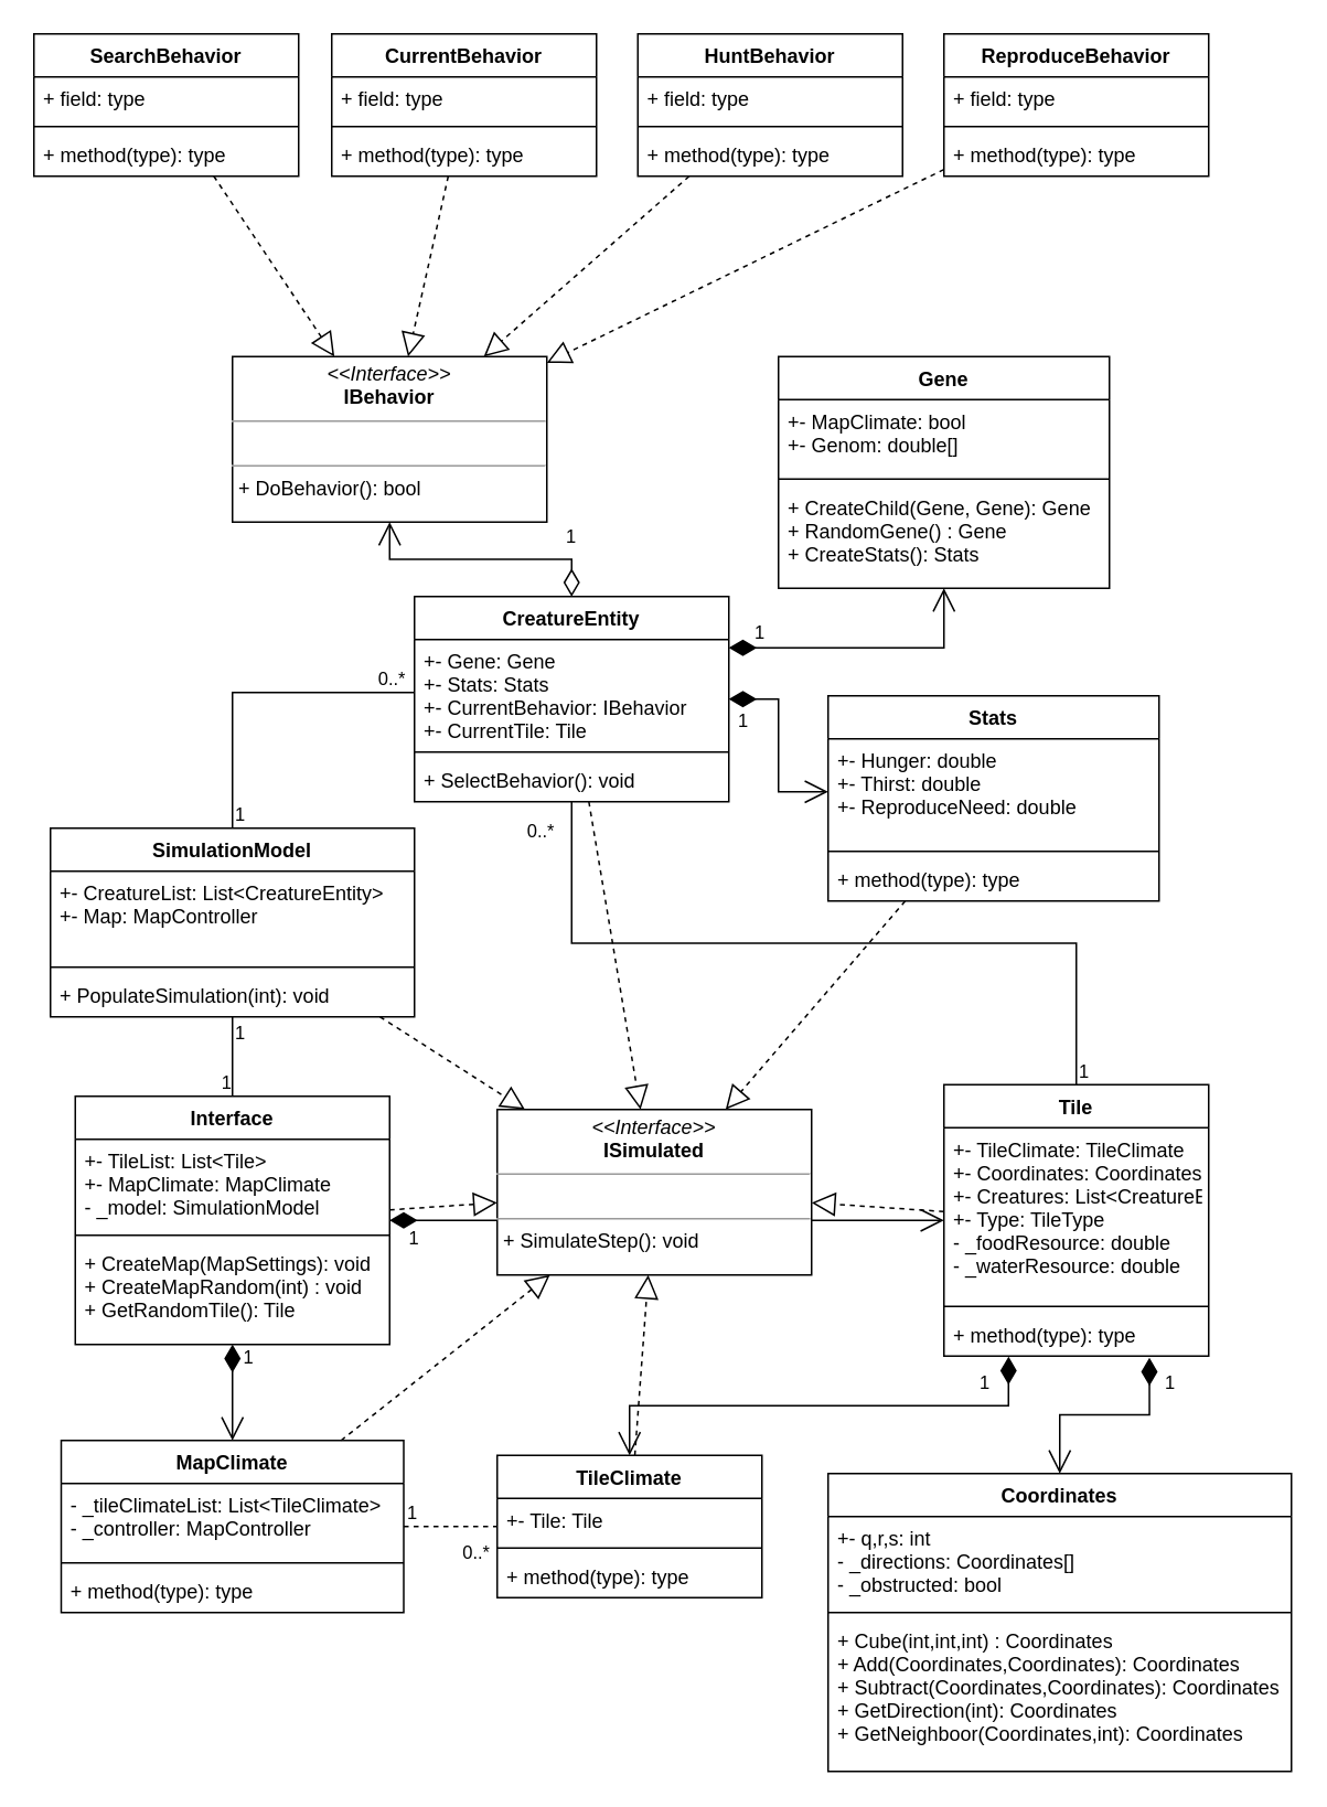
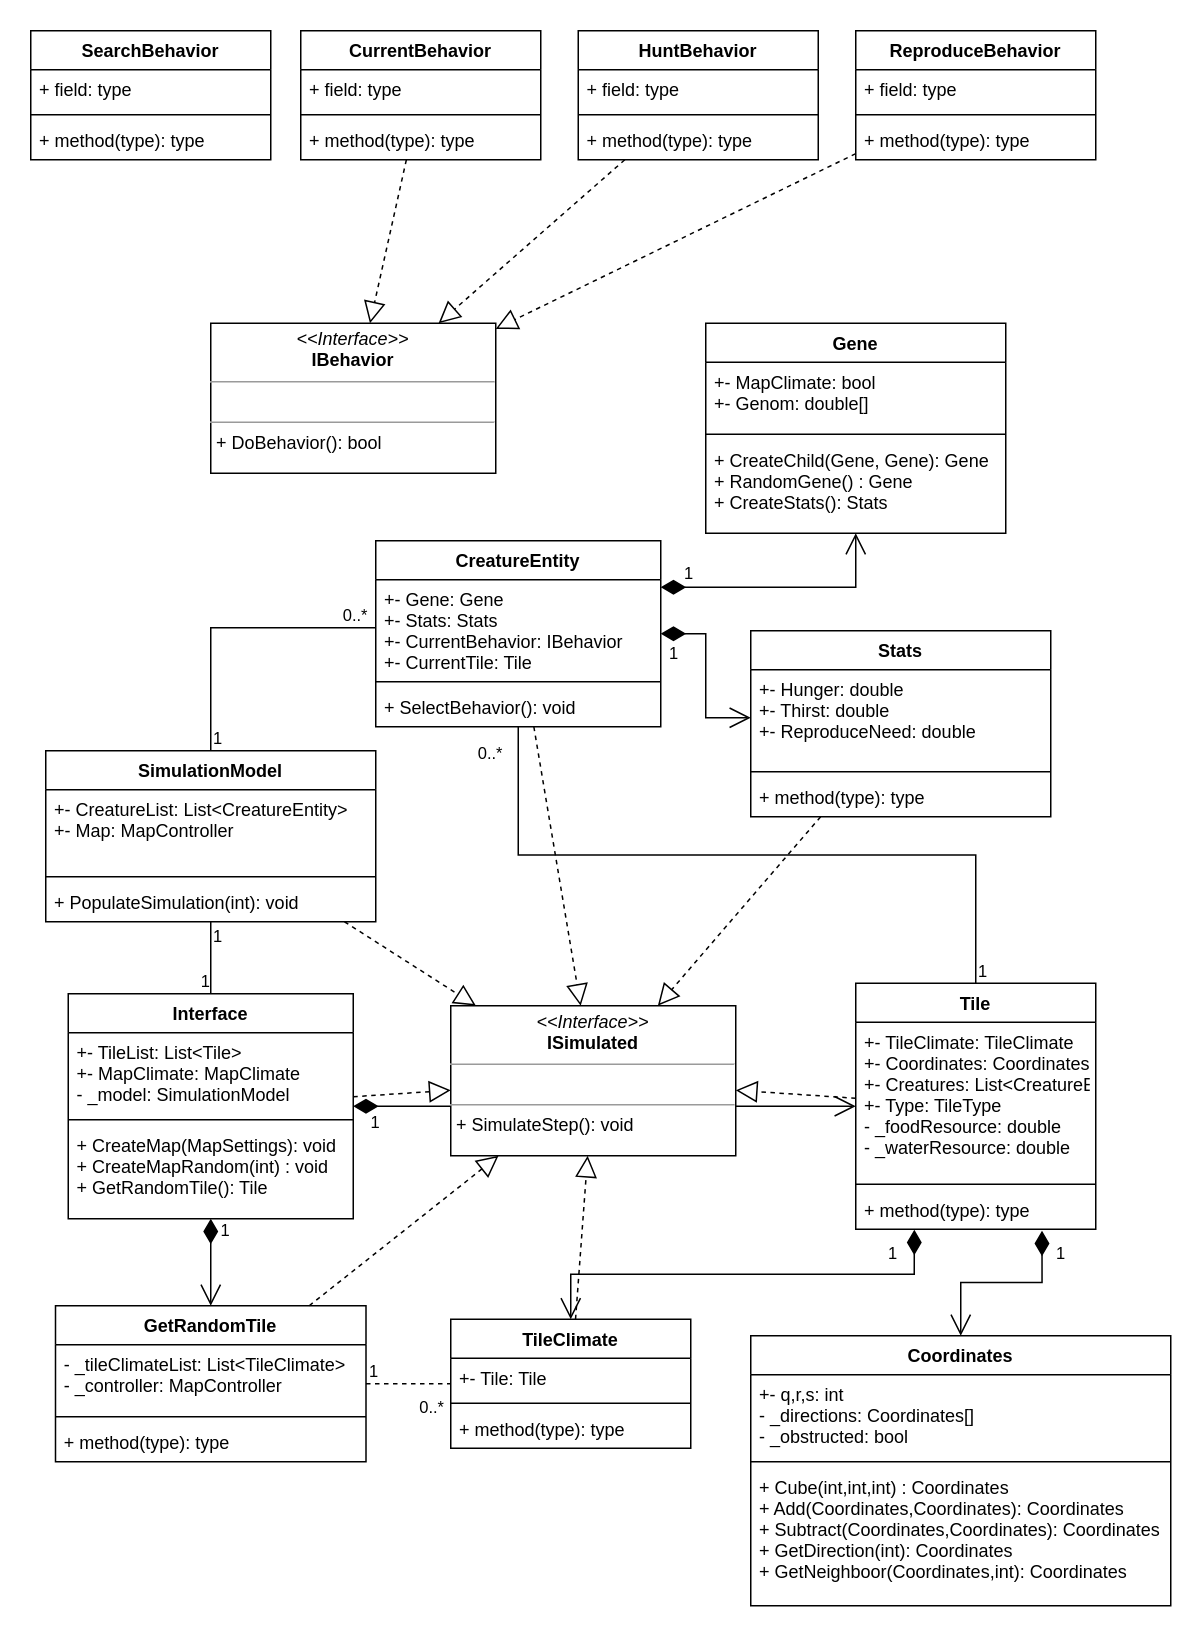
- <mxCell id="57" value="" style="endArrow=block;dashed=1;endFill=0;endSize=12;html=1;rounded=0;" parent="1" source="18" target="10" edge="1"><mxGeometry width="160" relative="1" as="geometry"><mxPoint x="586.02" y="286" as="sourcePoint" /><mxPoint x="490" y="338.278" as="targetPoint" /></mxGeometry></mxCell>
- <mxCell id="16" value="1" style="endArrow=open;html=1;endSize=12;startArrow=diamondThin;startSize=14;startFill=0;edgeStyle=orthogonalEdgeStyle;align=left;verticalAlign=bottom;rounded=0;" parent="1" source="11" target="10" edge="1"><mxGeometry x="-0.636" y="-5" relative="1" as="geometry"><mxPoint x="600" y="580" as="sourcePoint" /><mxPoint x="720" y="540" as="targetPoint" /><mxPoint as="offset" /></mxGeometry></mxCell>
- <mxCell id="42" value="MapClimate" style="swimlane;fontStyle=1;align=center;verticalAlign=top;childLayout=stackLayout;horizontal=1;startSize=26;horizontalStack=0;resizeParent=1;resizeParentMax=0;resizeLast=0;collapsible=1;marginBottom=0;" parent="1" vertex="1"><mxGeometry x="36.5" y="870" width="207" height="104" as="geometry" /></mxCell>
+ <mxCell id="42" value="GetRandomTile" style="swimlane;fontStyle=1;align=center;verticalAlign=top;childLayout=stackLayout;horizontal=1;startSize=26;horizontalStack=0;resizeParent=1;resizeParentMax=0;resizeLast=0;collapsible=1;marginBottom=0;" parent="1" vertex="1"><mxGeometry x="36.5" y="870" width="207" height="104" as="geometry" /></mxCell>
